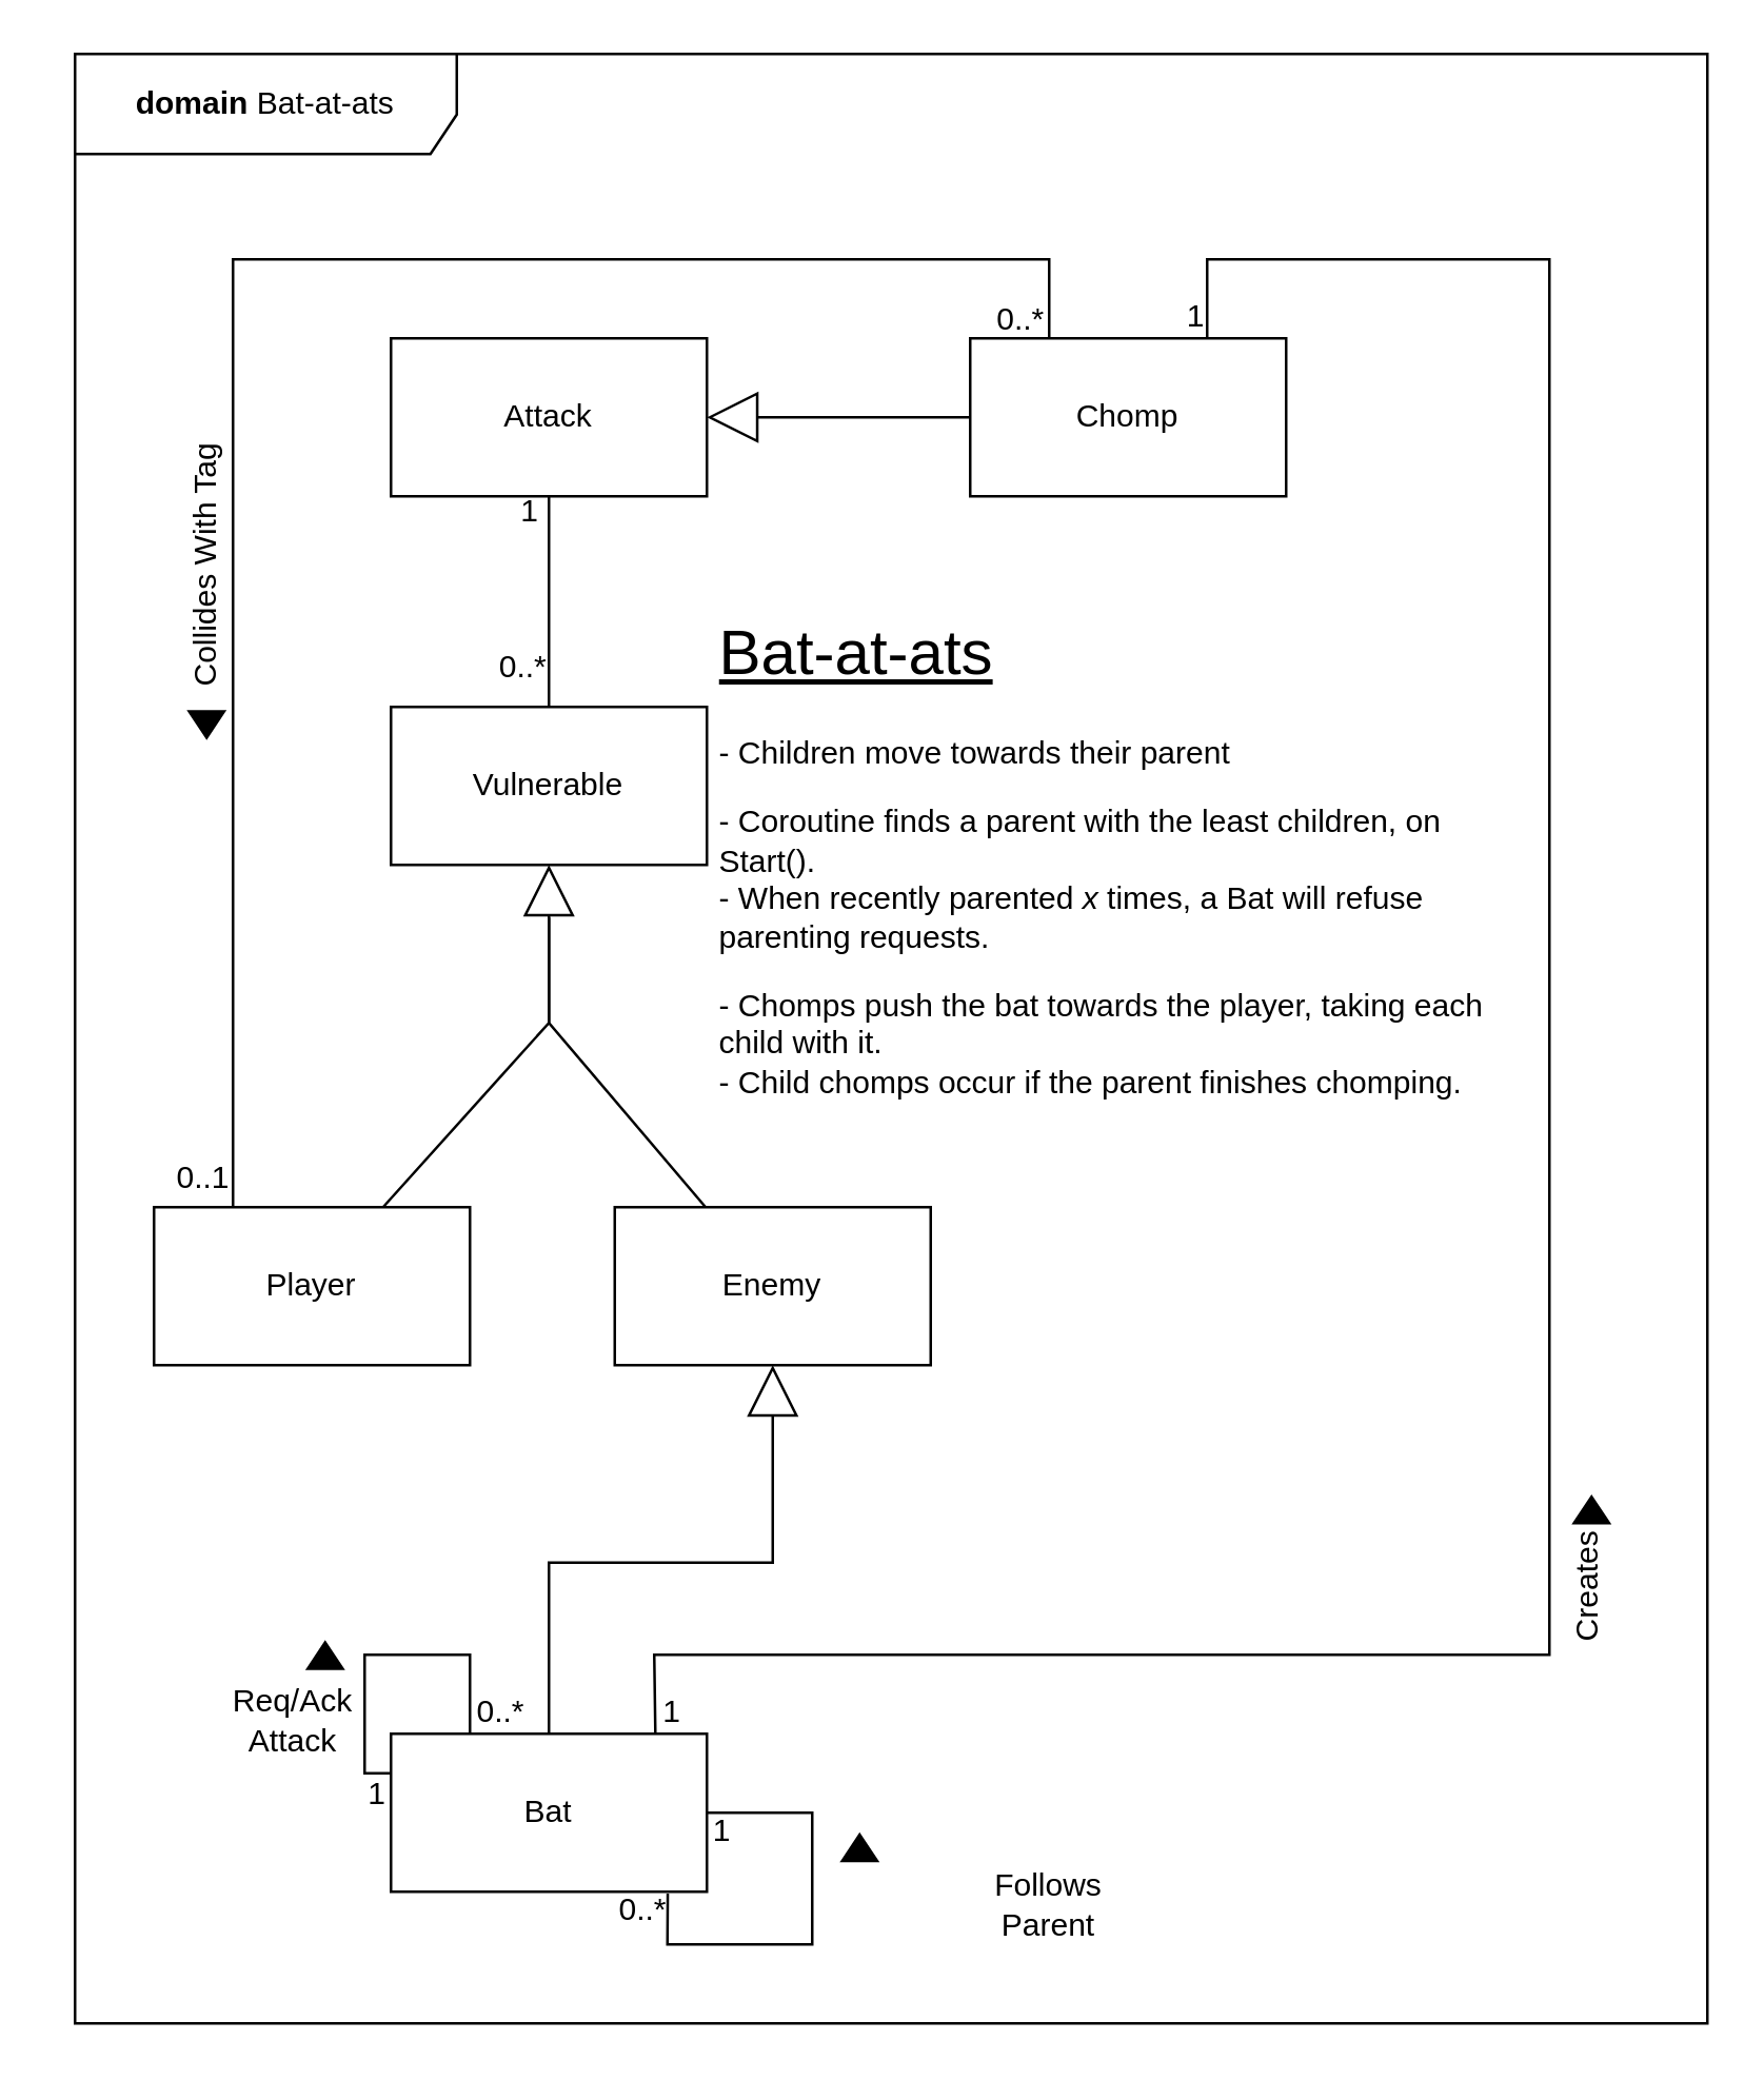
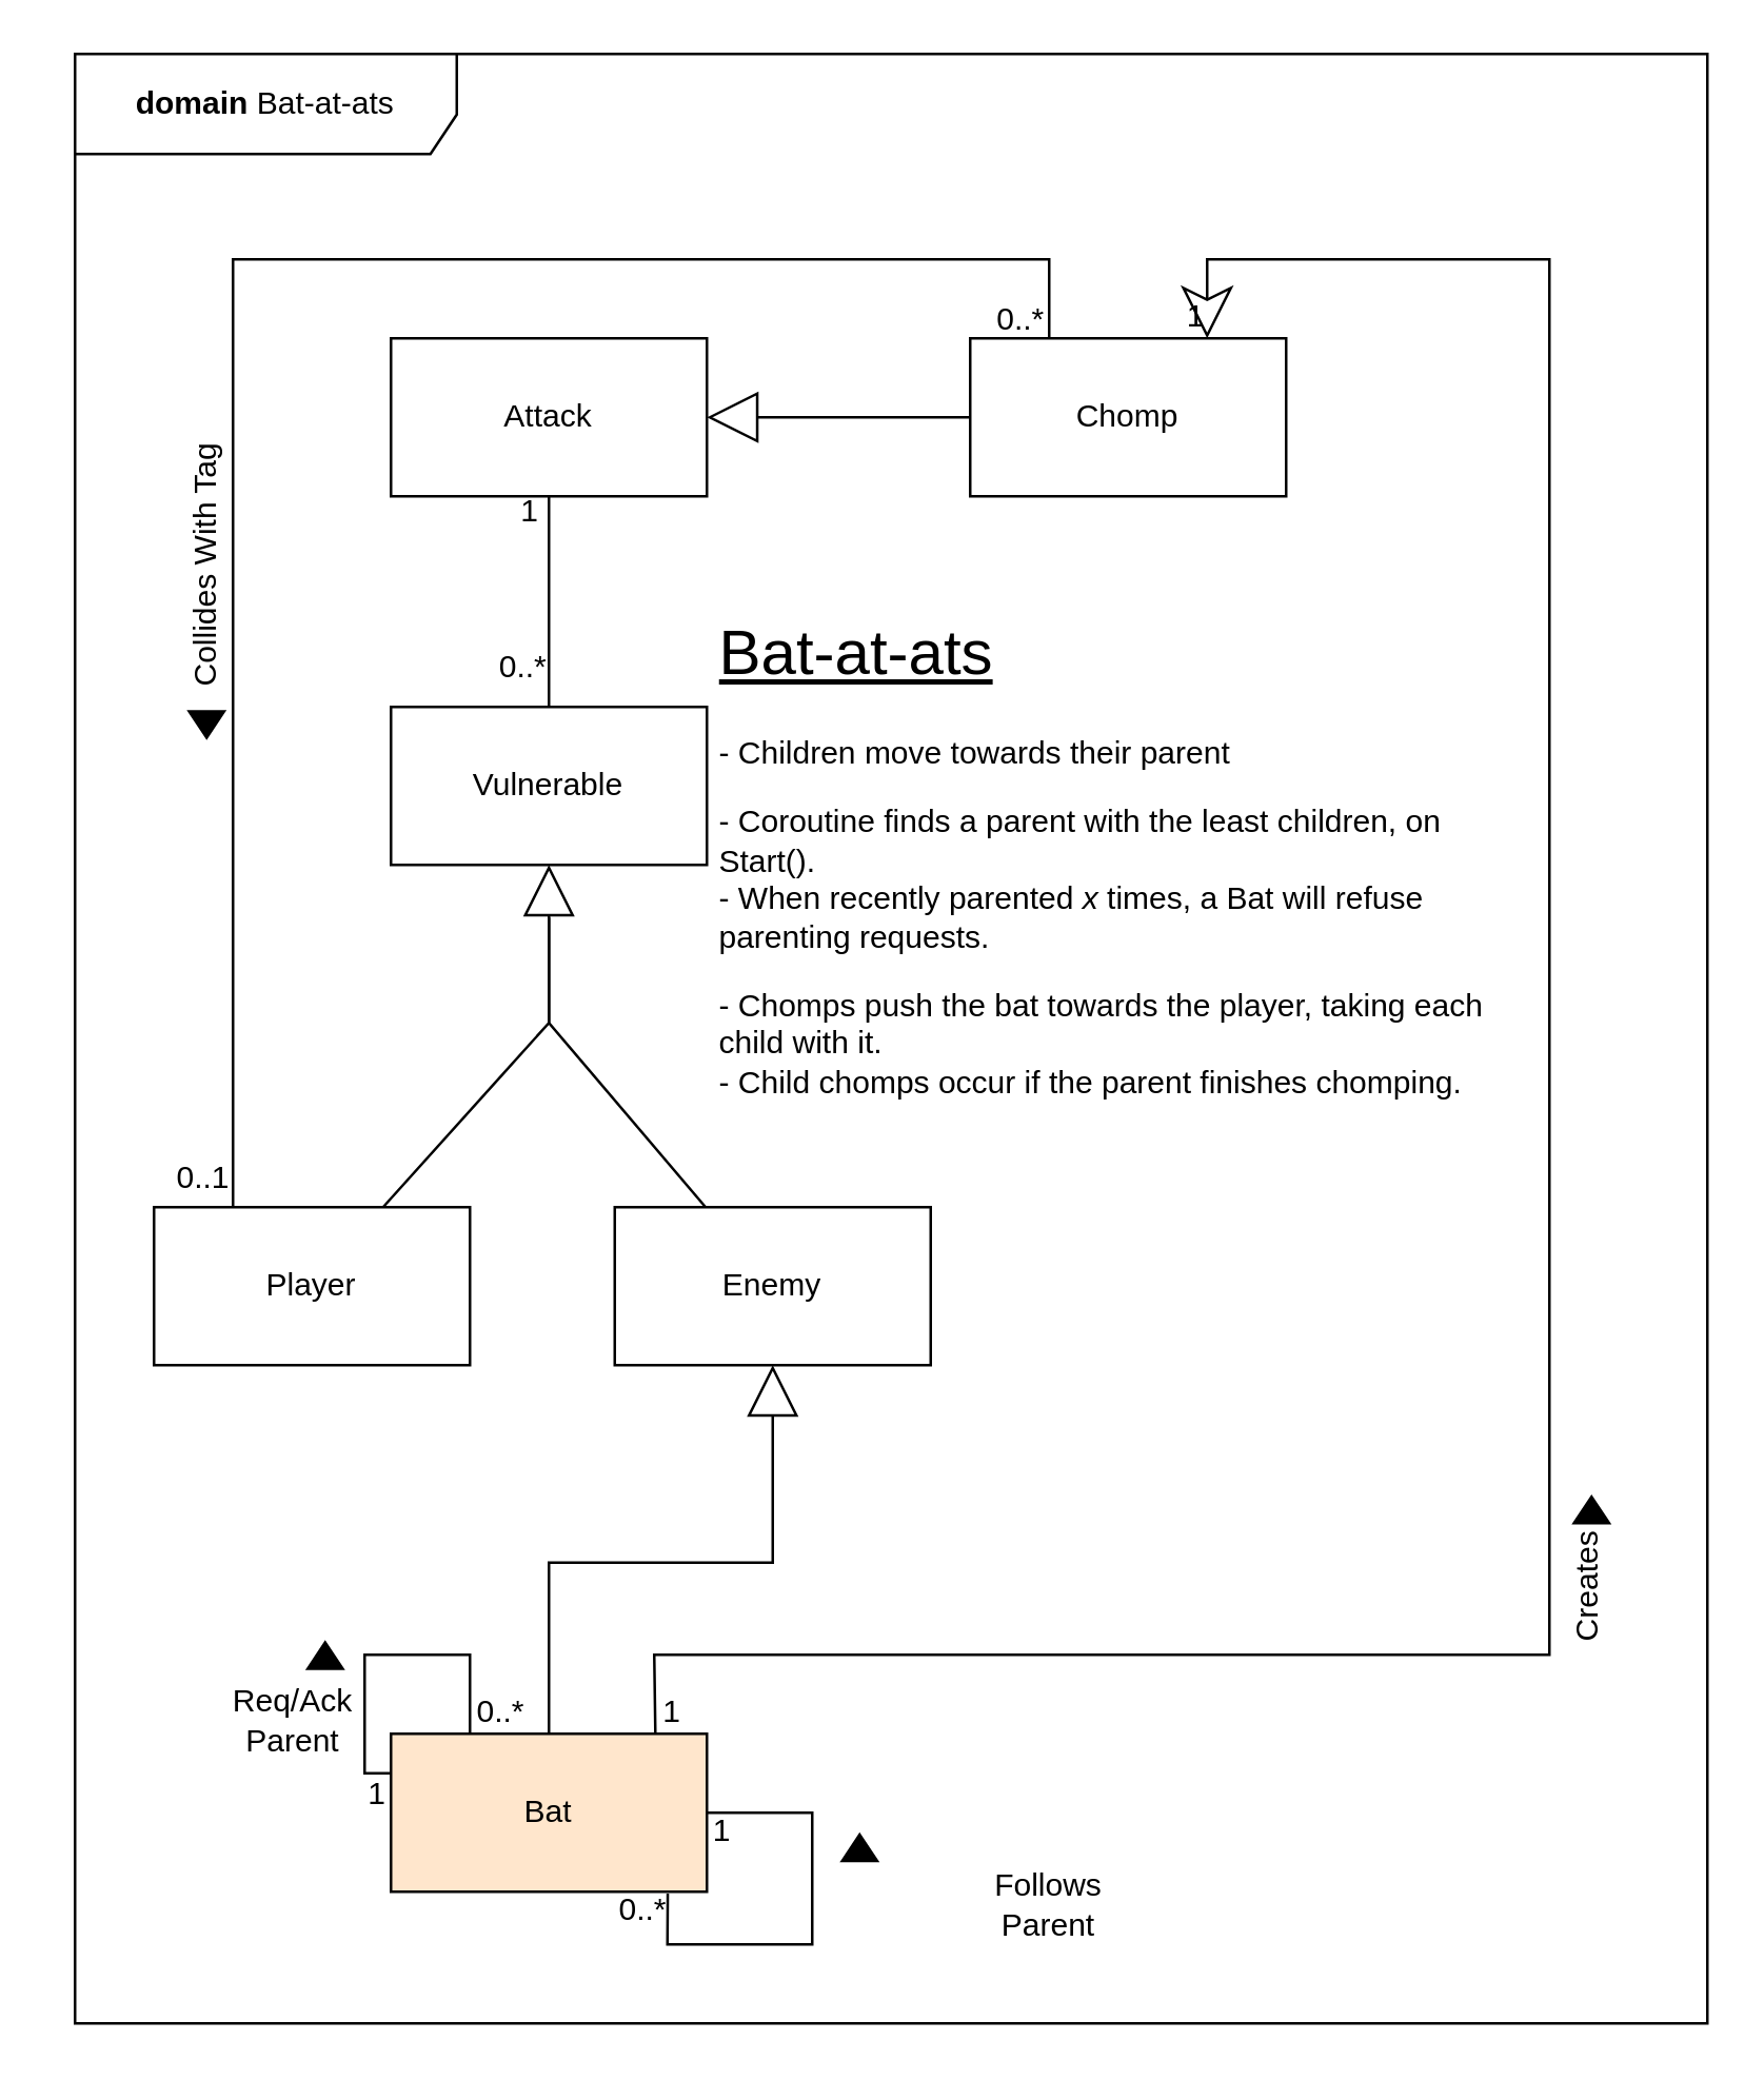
- <mxCell id="6" style="edgeStyle=none;rounded=0;orthogonalLoop=1;jettySize=auto;html=1;exitX=0.837;exitY=0.012;exitDx=0;exitDy=0;entryX=0.75;entryY=0;entryDx=0;entryDy=0;strokeColor=#000000;endArrow=none;endFill=0;endSize=17;sourcePerimeterSpacing=0;targetPerimeterSpacing=0;exitPerimeter=0;" parent="1" source="22" target="25" edge="1"><mxGeometry relative="1" as="geometry"><Array as="points"><mxPoint x="248" y="628" /><mxPoint x="588" y="628" /><mxPoint x="588" y="98" /><mxPoint x="458" y="98" /></Array></mxGeometry></mxCell>
+ <mxCell id="6" style="edgeStyle=none;rounded=0;orthogonalLoop=1;jettySize=auto;html=1;exitX=0.837;exitY=0.012;exitDx=0;exitDy=0;entryX=0.75;entryY=0;entryDx=0;entryDy=0;strokeColor=#000000;endArrow=classic;endFill=0;endSize=17;sourcePerimeterSpacing=0;targetPerimeterSpacing=0;exitPerimeter=0;" parent="1" source="22" target="25" edge="1"><mxGeometry relative="1" as="geometry"><Array as="points"><mxPoint x="248" y="628" /><mxPoint x="588" y="628" /><mxPoint x="588" y="98" /><mxPoint x="458" y="98" /></Array></mxGeometry></mxCell>
- <mxCell id="30" value="Req/Ack Attack" style="text;html=1;strokeColor=none;fillColor=none;align=center;verticalAlign=middle;whiteSpace=wrap;rounded=0;" vertex="1" parent="1"><mxGeometry x="81" y="638" width="60" height="30" as="geometry" /></mxCell>
+ <mxCell id="30" value="Req/Ack Parent" style="text;html=1;strokeColor=none;fillColor=none;align=center;verticalAlign=middle;whiteSpace=wrap;rounded=0;" vertex="1" parent="1"><mxGeometry x="81" y="638" width="60" height="30" as="geometry" /></mxCell>
- <mxCell id="22" value="Bat" style="rounded=0;whiteSpace=wrap;html=1;" vertex="1" parent="1"><mxGeometry x="148" y="658" width="120" height="60" as="geometry" /></mxCell>
+ <mxCell id="22" value="Bat" style="rounded=0;whiteSpace=wrap;html=1;fillColor=#ffe6cc;" vertex="1" parent="1"><mxGeometry x="148" y="658" width="120" height="60" as="geometry" /></mxCell>
